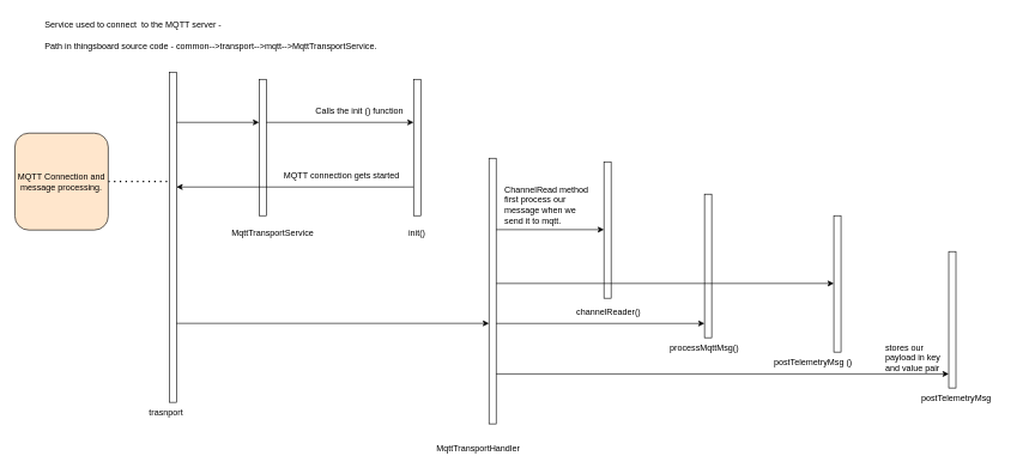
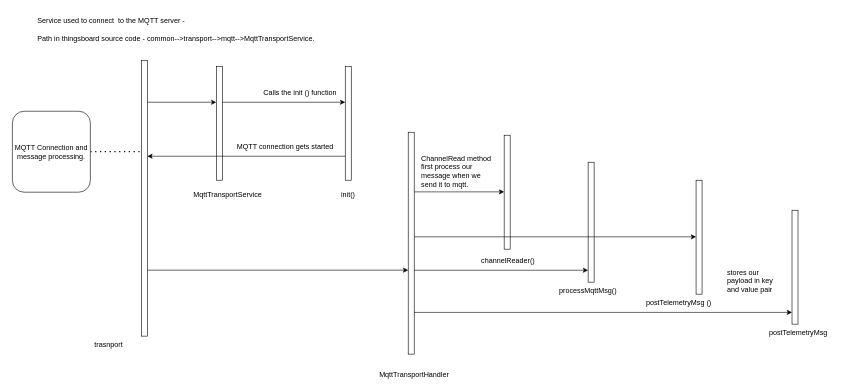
- <mxCell id="18" value="MQTT Connection and message processing." style="rounded=1;whiteSpace=wrap;html=1;fillColor=#ffe6cc;" vertex="1" parent="1"><mxGeometry x="20" y="185" width="130" height="135" as="geometry" /></mxCell>
+ <mxCell id="18" value="MQTT Connection and message processing." style="rounded=1;whiteSpace=wrap;html=1;" vertex="1" parent="1"><mxGeometry x="20" y="185" width="130" height="135" as="geometry" /></mxCell>
- <mxCell id="33" value="stores our payload in key and value pair" style="text;whiteSpace=wrap;html=1;" vertex="1" parent="1"><mxGeometry x="1230" y="470" width="90" height="40" as="geometry" /></mxCell>
+ <mxCell id="33" value="stores our payload in key and value pair" style="text;whiteSpace=wrap;html=1;" vertex="1" parent="1"><mxGeometry x="1210" y="440" width="90" height="40" as="geometry" /></mxCell>
- <mxCell id="15" value="trasnport" style="text;whiteSpace=wrap;html=1;" vertex="1" parent="1"><mxGeometry x="205" y="560" width="70" height="20" as="geometry" /></mxCell>
+ <mxCell id="15" value="trasnport" style="text;whiteSpace=wrap;html=1;" vertex="1" parent="1"><mxGeometry x="155" y="560" width="70" height="20" as="geometry" /></mxCell>
- <mxCell id="20" value="MqttTransportHandler" style="text;whiteSpace=wrap;html=1;" vertex="1" parent="1"><mxGeometry x="605" y="610" width="130" height="20" as="geometry" /></mxCell>
+ <mxCell id="20" value="MqttTransportHandler" style="text;whiteSpace=wrap;html=1;" vertex="1" parent="1"><mxGeometry x="630" y="610" width="130" height="20" as="geometry" /></mxCell>
